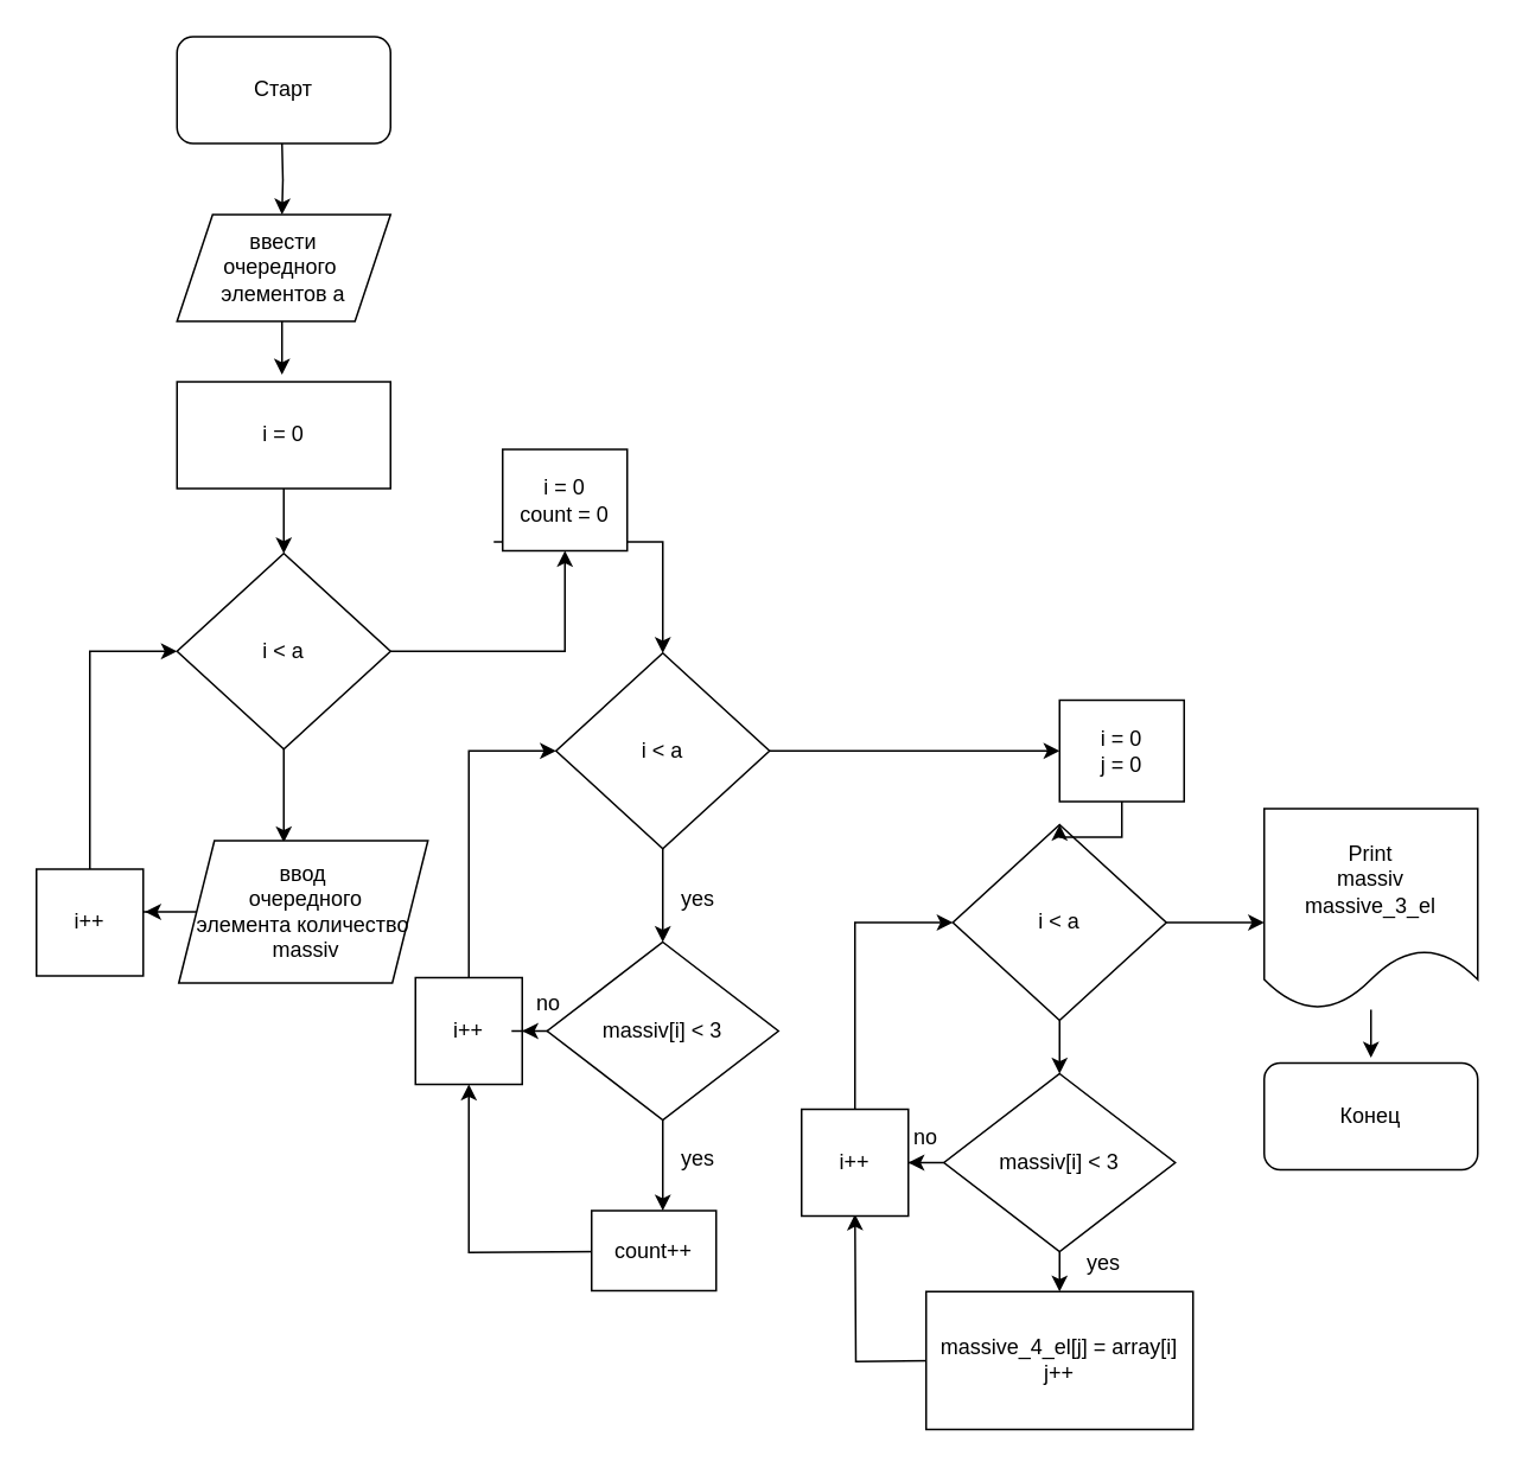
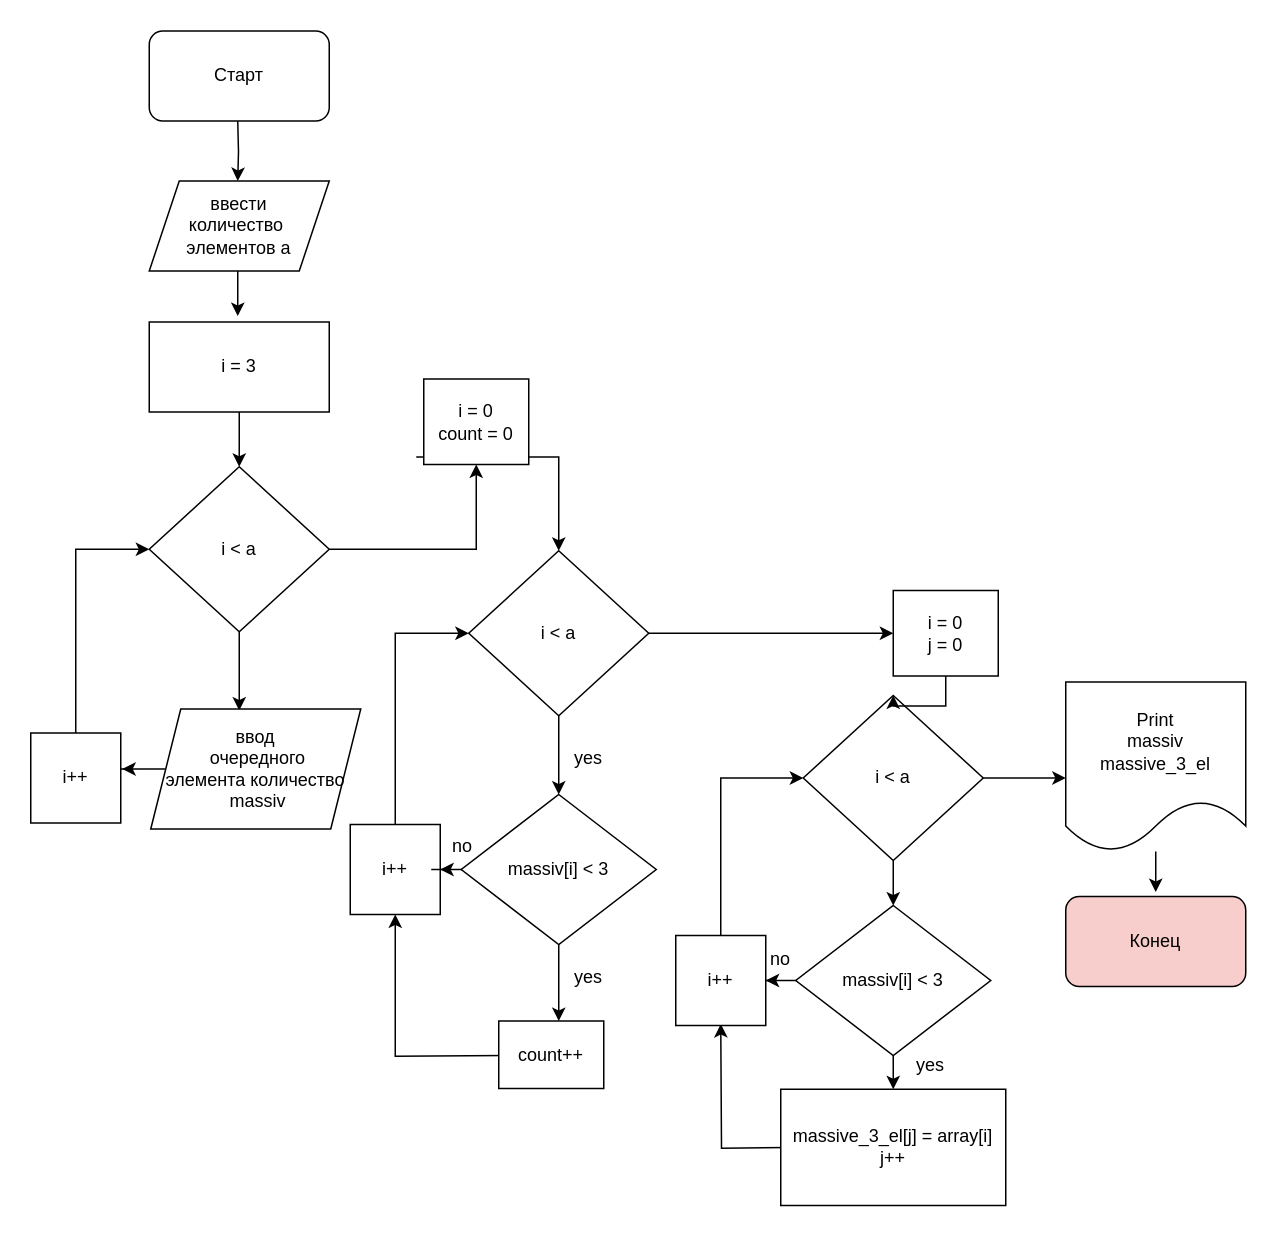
- <mxCell id="20" value="ввести&lt;br&gt;очередного&amp;nbsp;&lt;br&gt;элементов a" style="shape=parallelogram;perimeter=parallelogramPerimeter;whiteSpace=wrap;html=1;fixedSize=1;" parent="1" vertex="1"><mxGeometry x="99" y="120" width="120" height="60" as="geometry" /></mxCell>
+ <mxCell id="20" value="ввести&lt;br&gt;количество&amp;nbsp;&lt;br&gt;элементов a" style="shape=parallelogram;perimeter=parallelogramPerimeter;whiteSpace=wrap;html=1;fixedSize=1;" parent="1" vertex="1"><mxGeometry x="99" y="120" width="120" height="60" as="geometry" /></mxCell>
- <mxCell id="11" value="i = 0" style="rounded=0;whiteSpace=wrap;html=1;" parent="1" vertex="1"><mxGeometry x="99" y="214" width="120" height="60" as="geometry" /></mxCell>
+ <mxCell id="11" value="i = 3" style="rounded=0;whiteSpace=wrap;html=1;" parent="1" vertex="1"><mxGeometry x="99" y="214" width="120" height="60" as="geometry" /></mxCell>
- <mxCell id="16" value="Конец" style="rounded=1;whiteSpace=wrap;html=1;" parent="1" vertex="1"><mxGeometry x="710" y="597" width="120" height="60" as="geometry" /></mxCell>
+ <mxCell id="16" value="Конец" style="rounded=1;whiteSpace=wrap;html=1;fillColor=#f8cecc;" parent="1" vertex="1"><mxGeometry x="710" y="597" width="120" height="60" as="geometry" /></mxCell>
- <mxCell id="9" value="massive_4_el[j] = array[i]&lt;br&gt;j++" style="rounded=0;whiteSpace=wrap;html=1;" parent="1" vertex="1"><mxGeometry x="520" y="725.5" width="150" height="77.5" as="geometry" /></mxCell>
+ <mxCell id="9" value="massive_3_el[j] = array[i]&lt;br&gt;j++" style="rounded=0;whiteSpace=wrap;html=1;" parent="1" vertex="1"><mxGeometry x="520" y="725.5" width="150" height="77.5" as="geometry" /></mxCell>
